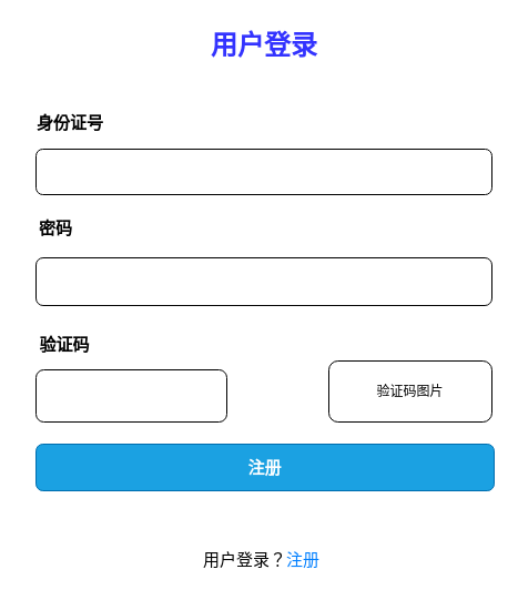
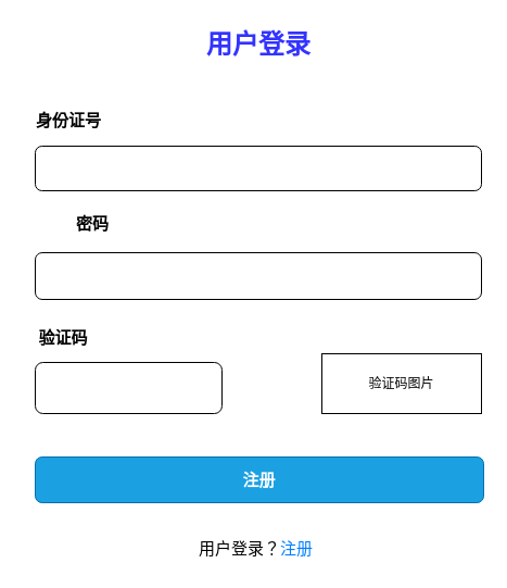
- <mxCell id="5" value="&lt;b&gt;&lt;font style=&quot;font-size: 15px;&quot;&gt;密码&lt;/font&gt;&lt;/b&gt;" style="text;html=1;strokeColor=none;fillColor=none;align=center;verticalAlign=middle;whiteSpace=wrap;rounded=0;" vertex="1" parent="1"><mxGeometry x="20" y="190" width="60" height="30" as="geometry" /></mxCell>
+ <mxCell id="5" value="&lt;b&gt;&lt;font style=&quot;font-size: 15px;&quot;&gt;密码&lt;/font&gt;&lt;/b&gt;" style="text;html=1;strokeColor=none;fillColor=none;align=center;verticalAlign=middle;whiteSpace=wrap;rounded=0;" vertex="1" parent="1"><mxGeometry x="55" y="190" width="60" height="30" as="geometry" /></mxCell>
- <mxCell id="9" value="验证码图片" style="whiteSpace=wrap;html=1;rounded=1;" vertex="1" parent="1"><mxGeometry x="296" y="325" width="147" height="55" as="geometry" /></mxCell>
+ <mxCell id="9" value="验证码图片" style="rounded=0;whiteSpace=wrap;html=1;" vertex="1" parent="1"><mxGeometry x="296" y="325" width="147" height="55" as="geometry" /></mxCell>
- <mxCell id="10" value="&lt;b&gt;&lt;font style=&quot;font-size: 15px;&quot;&gt;注册&lt;/font&gt;&lt;/b&gt;" style="rounded=1;whiteSpace=wrap;html=1;fillColor=#1ba1e2;strokeColor=#006EAF;fontColor=#ffffff;" vertex="1" parent="1"><mxGeometry x="32" y="400" width="413" height="42" as="geometry" /></mxCell>
+ <mxCell id="10" value="&lt;b&gt;&lt;font style=&quot;font-size: 15px;&quot;&gt;注册&lt;/font&gt;&lt;/b&gt;" style="rounded=1;whiteSpace=wrap;html=1;fillColor=#1ba1e2;strokeColor=#006EAF;fontColor=#ffffff;" vertex="1" parent="1"><mxGeometry x="32" y="420" width="413" height="42" as="geometry" /></mxCell>
